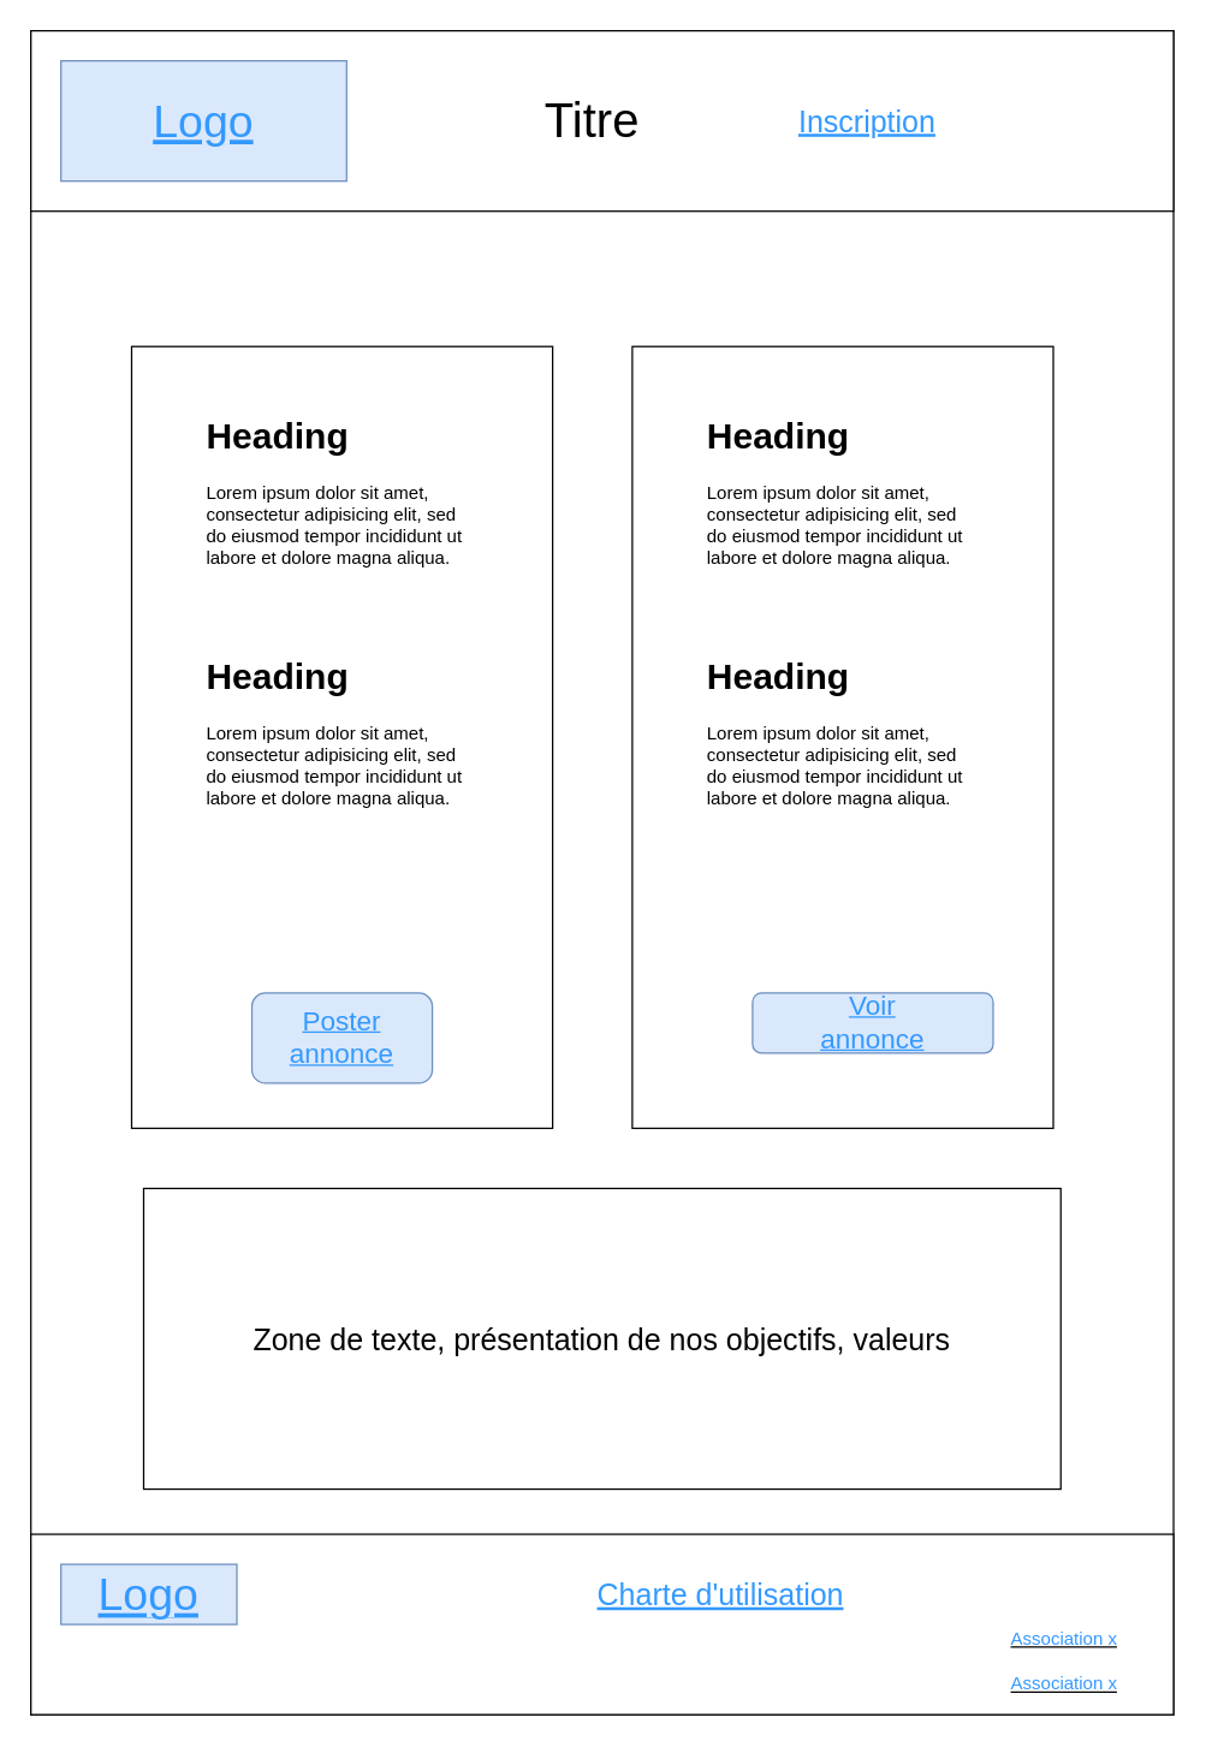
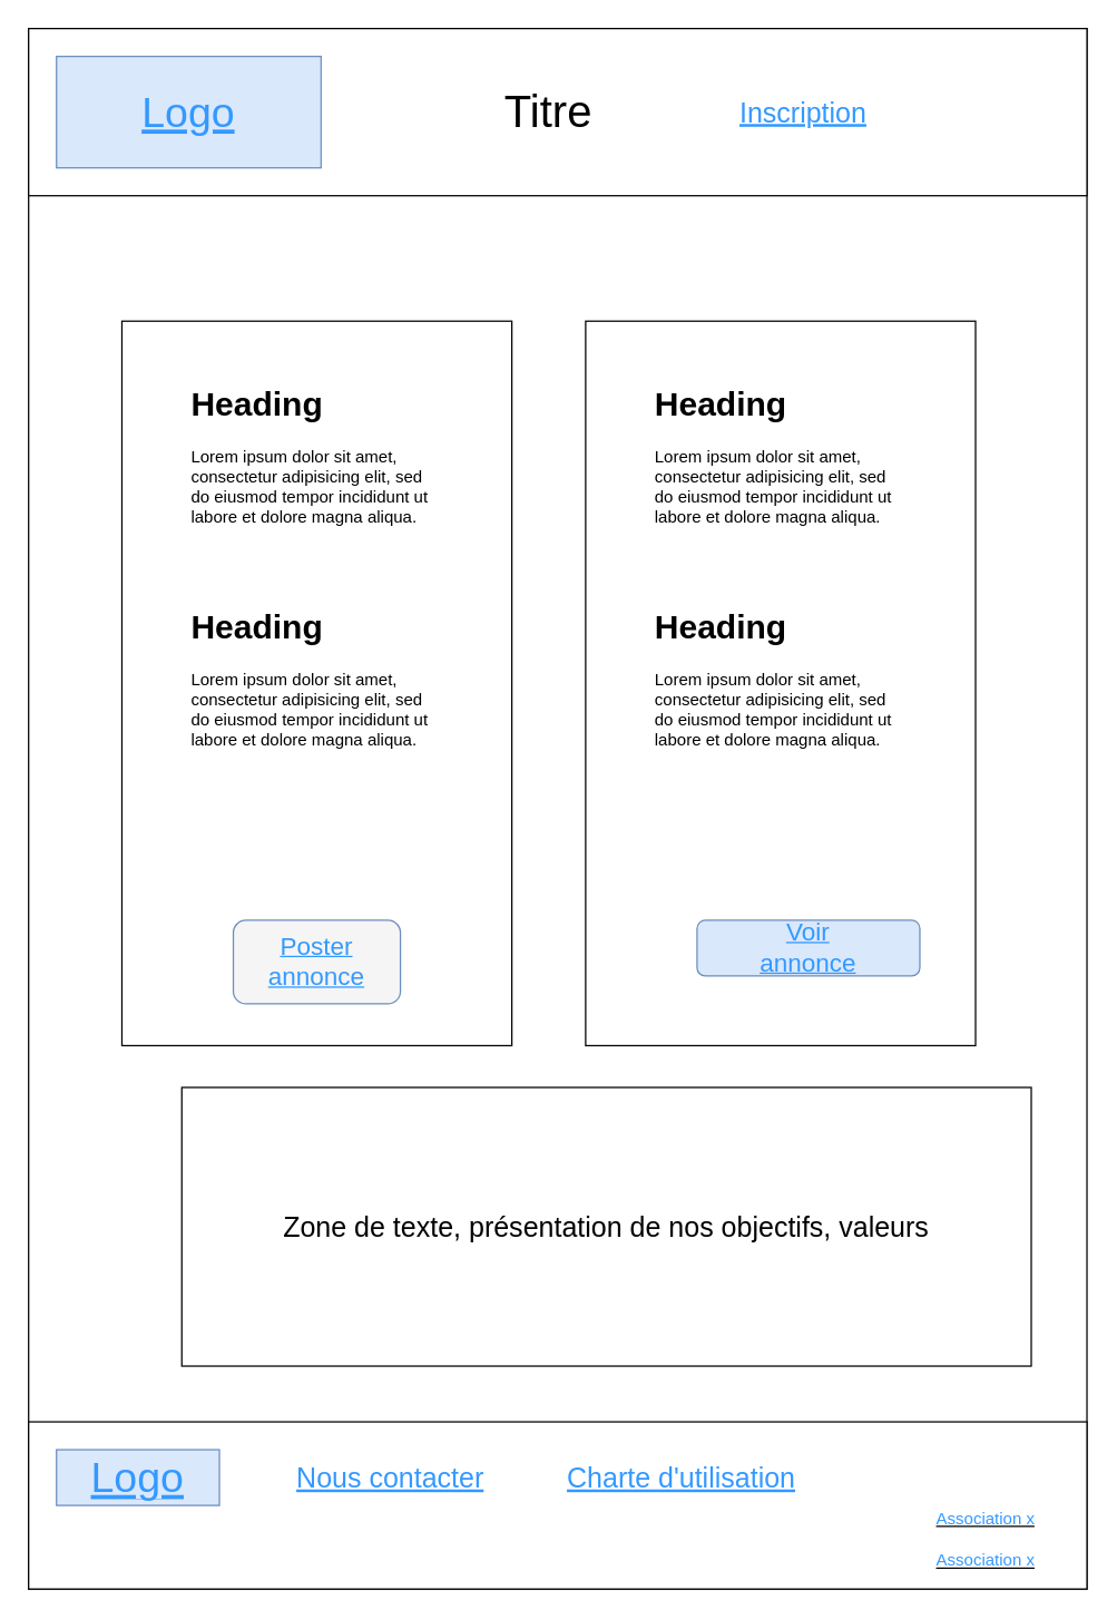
- <mxCell id="11" value="&lt;font style=&quot;font-size: 18px&quot; color=&quot;#3399ff&quot;&gt;&lt;u&gt;Poster annonce&lt;/u&gt;&lt;/font&gt;" style="rounded=1;whiteSpace=wrap;html=1;fillColor=#dae8fc;strokeColor=#6c8ebf;" vertex="1" parent="1"><mxGeometry x="167" y="660" width="120" height="60" as="geometry" /></mxCell>
+ <mxCell id="11" value="&lt;font style=&quot;font-size: 18px&quot; color=&quot;#3399ff&quot;&gt;&lt;u&gt;Poster annonce&lt;/u&gt;&lt;/font&gt;" style="rounded=1;whiteSpace=wrap;html=1;fillColor=#f5f5f5;strokeColor=#6c8ebf;" vertex="1" parent="1"><mxGeometry x="167" y="660" width="120" height="60" as="geometry" /></mxCell>
- <mxCell id="16" value="&lt;font style=&quot;font-size: 20px&quot;&gt;Zone de texte, présentation de nos objectifs, valeurs&lt;/font&gt;" style="rounded=0;whiteSpace=wrap;html=1;" vertex="1" parent="1"><mxGeometry x="95" y="790" width="610" height="200" as="geometry" /></mxCell>
+ <mxCell id="16" value="&lt;font style=&quot;font-size: 20px&quot;&gt;Zone de texte, présentation de nos objectifs, valeurs&lt;/font&gt;" style="rounded=0;whiteSpace=wrap;html=1;" vertex="1" parent="1"><mxGeometry x="130" y="780" width="610" height="200" as="geometry" /></mxCell>
+ <mxCell id="17" value="&lt;font style=&quot;font-size: 20px&quot; color=&quot;#3399ff&quot;&gt;&lt;u&gt;Nous contacter&lt;/u&gt;&lt;/font&gt;" style="text;html=1;strokeColor=none;fillColor=none;align=center;verticalAlign=middle;whiteSpace=wrap;rounded=0;" vertex="1" parent="1"><mxGeometry x="210" y="1050" width="140" height="20" as="geometry" /></mxCell>
- <mxCell id="19" value="&lt;font style=&quot;font-size: 20px&quot; color=&quot;#3399ff&quot;&gt;&lt;u&gt;Charte d'utilisation&lt;/u&gt;&lt;/font&gt;" style="text;html=1;strokeColor=none;fillColor=none;align=center;verticalAlign=middle;whiteSpace=wrap;rounded=0;" vertex="1" parent="1"><mxGeometry x="393.5" y="1050" width="170" height="20" as="geometry" /></mxCell>
+ <mxCell id="19" value="&lt;font style=&quot;font-size: 20px&quot; color=&quot;#3399ff&quot;&gt;&lt;u&gt;Charte d'utilisation&lt;/u&gt;&lt;/font&gt;" style="text;html=1;strokeColor=none;fillColor=none;align=center;verticalAlign=middle;whiteSpace=wrap;rounded=0;" vertex="1" parent="1"><mxGeometry x="403.5" y="1050" width="170" height="20" as="geometry" /></mxCell>
